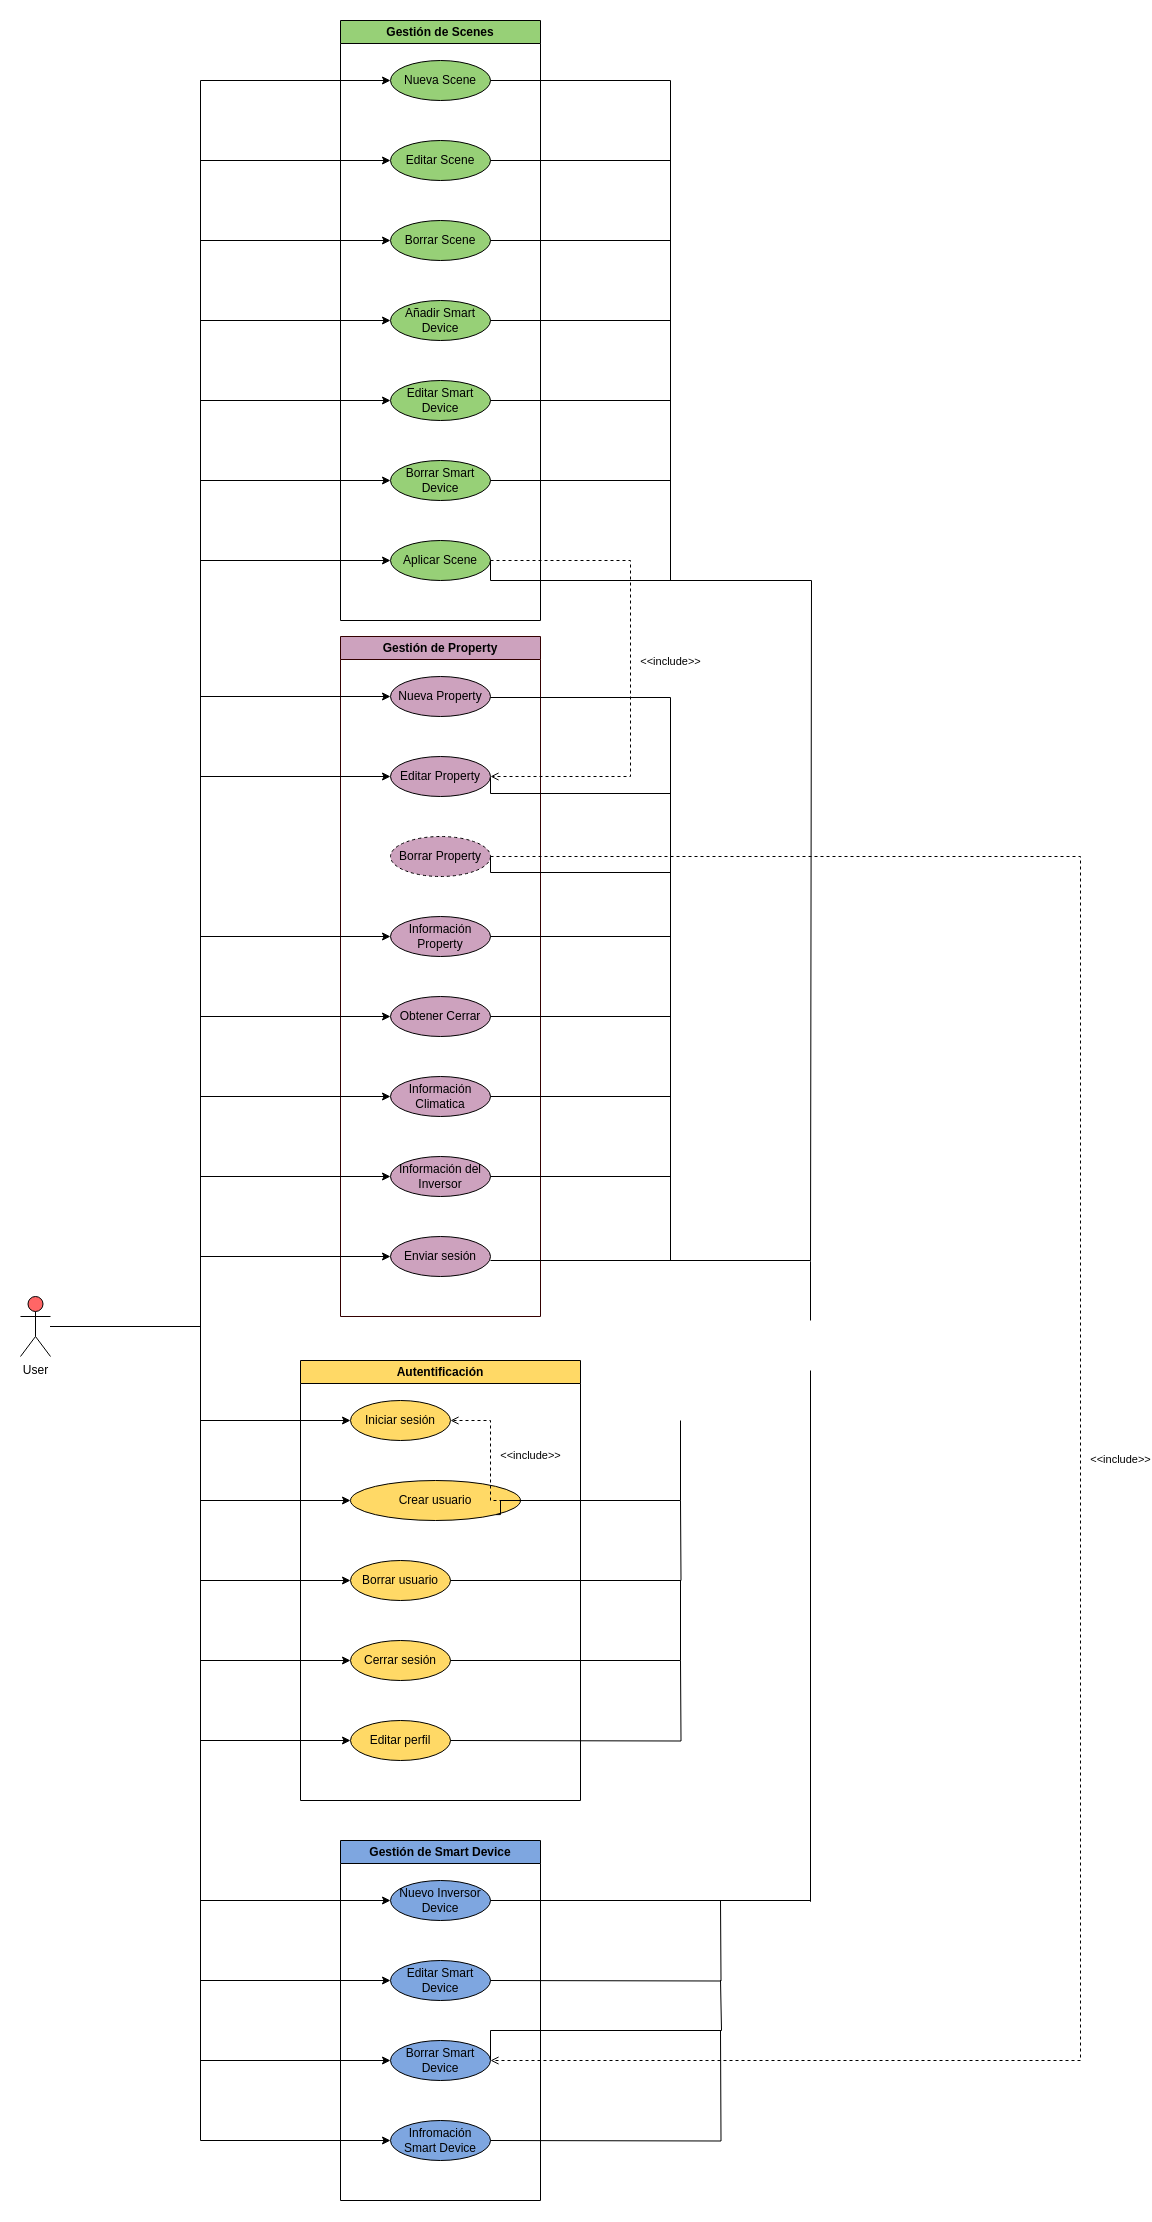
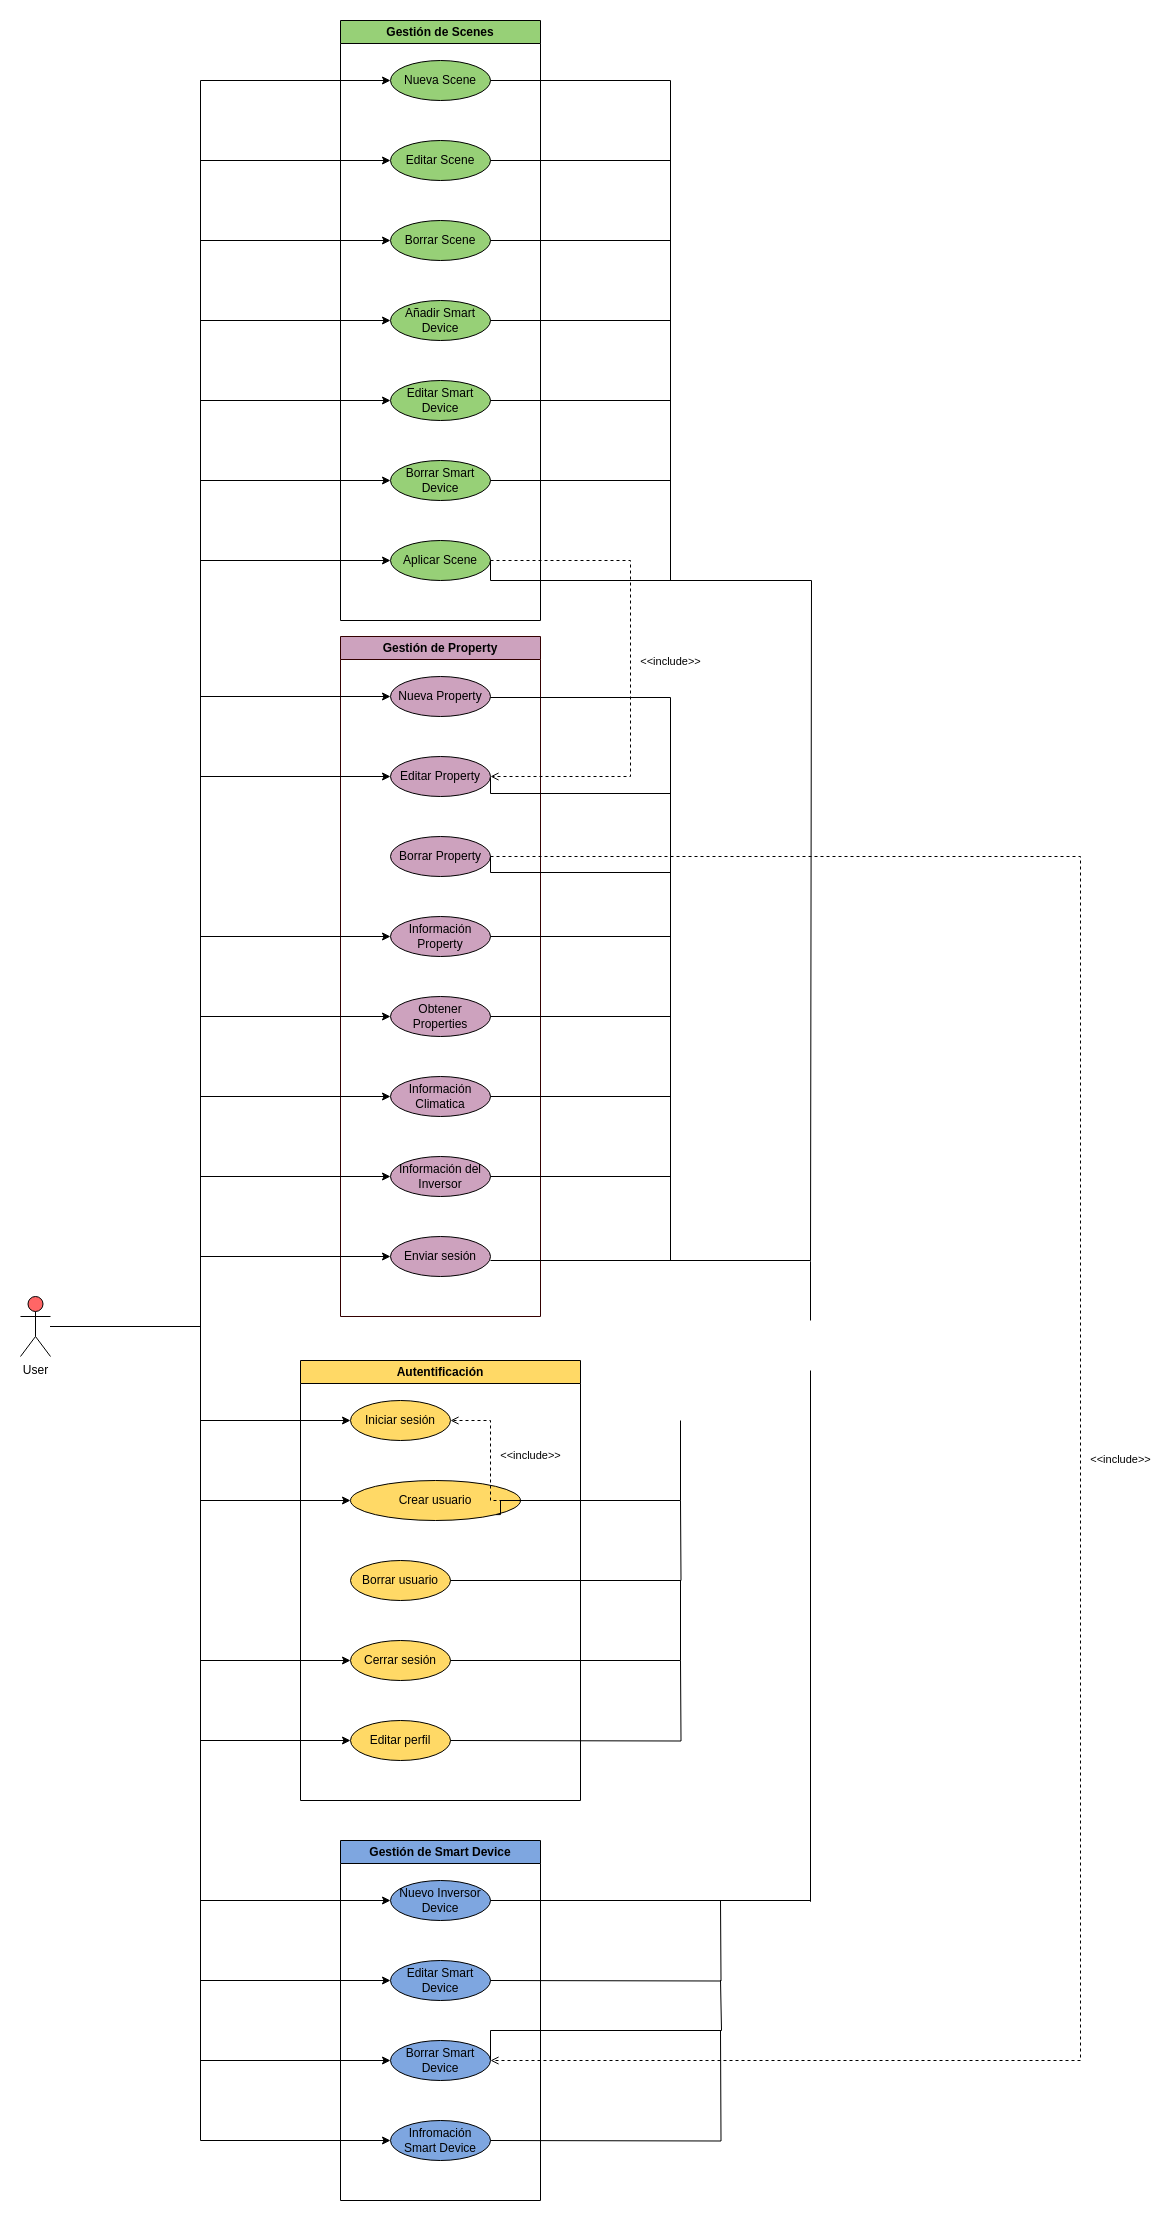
- <mxCell id="5" value="Borrar Property" style="ellipse;whiteSpace=wrap;html=1;fillColor=#CDA2BE;dashed=1;" parent="2" vertex="1"><mxGeometry x="50" y="200" width="100" height="40" as="geometry" /></mxCell>
+ <mxCell id="5" value="Borrar Property" style="ellipse;whiteSpace=wrap;html=1;fillColor=#CDA2BE;" parent="2" vertex="1"><mxGeometry x="50" y="200" width="100" height="40" as="geometry" /></mxCell>
- <mxCell id="7" value="Obtener Cerrar" style="ellipse;whiteSpace=wrap;html=1;fillColor=#CDA2BE;" parent="2" vertex="1"><mxGeometry x="50" y="360" width="100" height="40" as="geometry" /></mxCell>
+ <mxCell id="7" value="Obtener Properties" style="ellipse;whiteSpace=wrap;html=1;fillColor=#CDA2BE;" parent="2" vertex="1"><mxGeometry x="50" y="360" width="100" height="40" as="geometry" /></mxCell>
- <mxCell id="33" style="edgeStyle=orthogonalEdgeStyle;rounded=0;orthogonalLoop=1;jettySize=auto;html=1;entryX=0;entryY=0.5;entryDx=0;entryDy=0;" edge="1" parent="1" source="54" target="27"><mxGeometry relative="1" as="geometry" /></mxCell>
